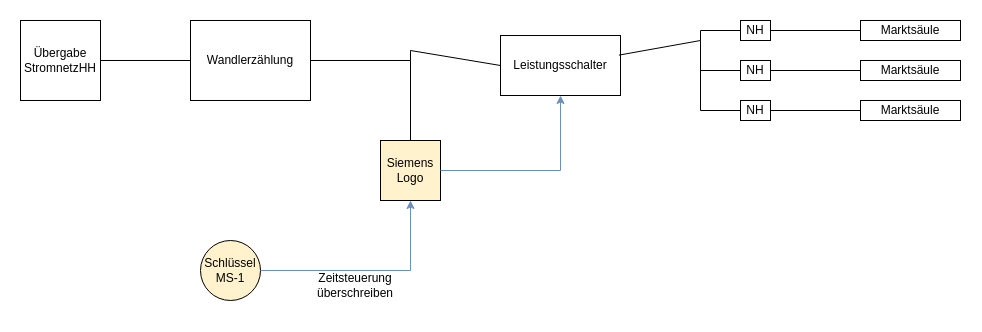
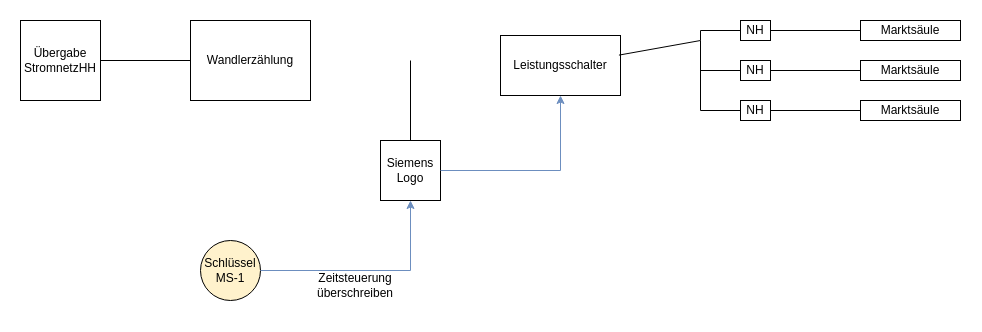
- <mxCell id="11" value="" style="endArrow=none;html=1;rounded=0;exitX=1;exitY=0.5;exitDx=0;exitDy=0;entryX=0;entryY=0.5;entryDx=0;entryDy=0;" edge="1" parent="1" source="3" target="5"><mxGeometry width="50" height="50" relative="1" as="geometry"><mxPoint x="330" y="80" as="sourcePoint" /><mxPoint x="380" y="30" as="targetPoint" /><Array as="points"><mxPoint x="410" y="60" /><mxPoint x="410" y="50" /></Array></mxGeometry></mxCell>
- <mxCell id="10" value="Siemens Logo" style="rounded=0;whiteSpace=wrap;html=1;fillColor=#fff2cc;" vertex="1" parent="1"><mxGeometry x="380" y="140" width="60" height="60" as="geometry" /></mxCell>
+ <mxCell id="10" value="Siemens Logo" style="rounded=0;whiteSpace=wrap;html=1;" vertex="1" parent="1"><mxGeometry x="380" y="140" width="60" height="60" as="geometry" /></mxCell>
